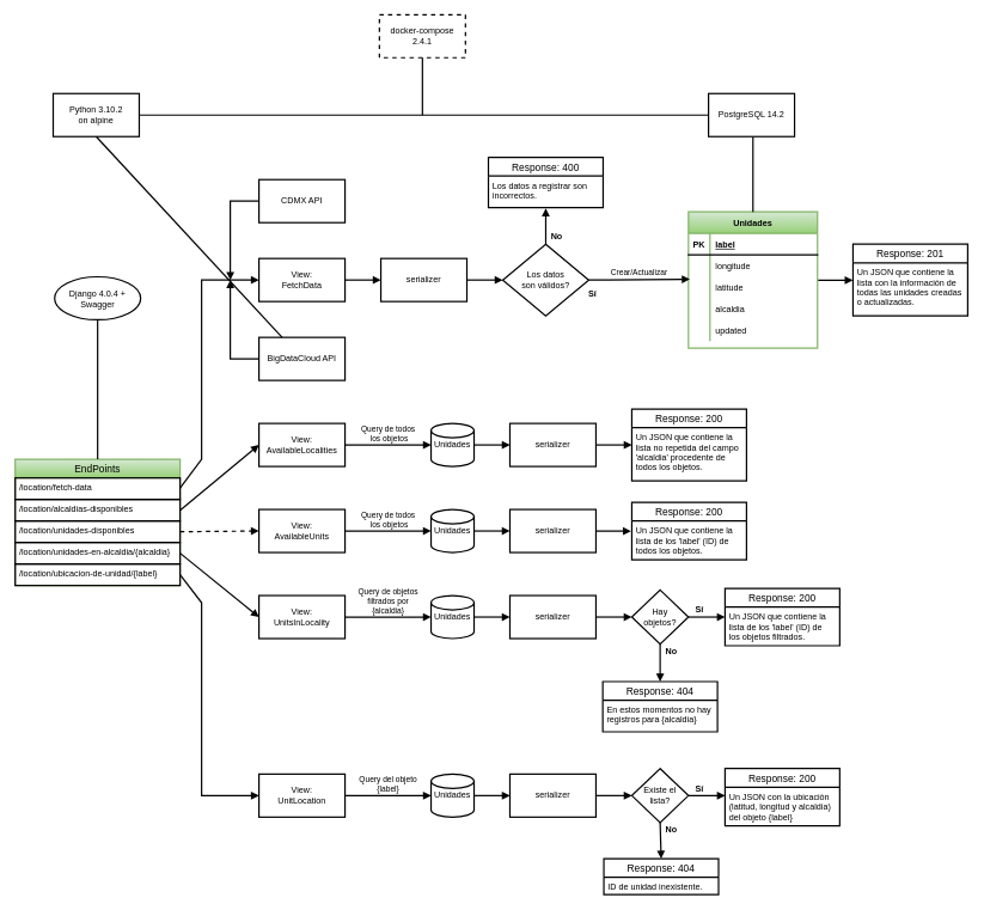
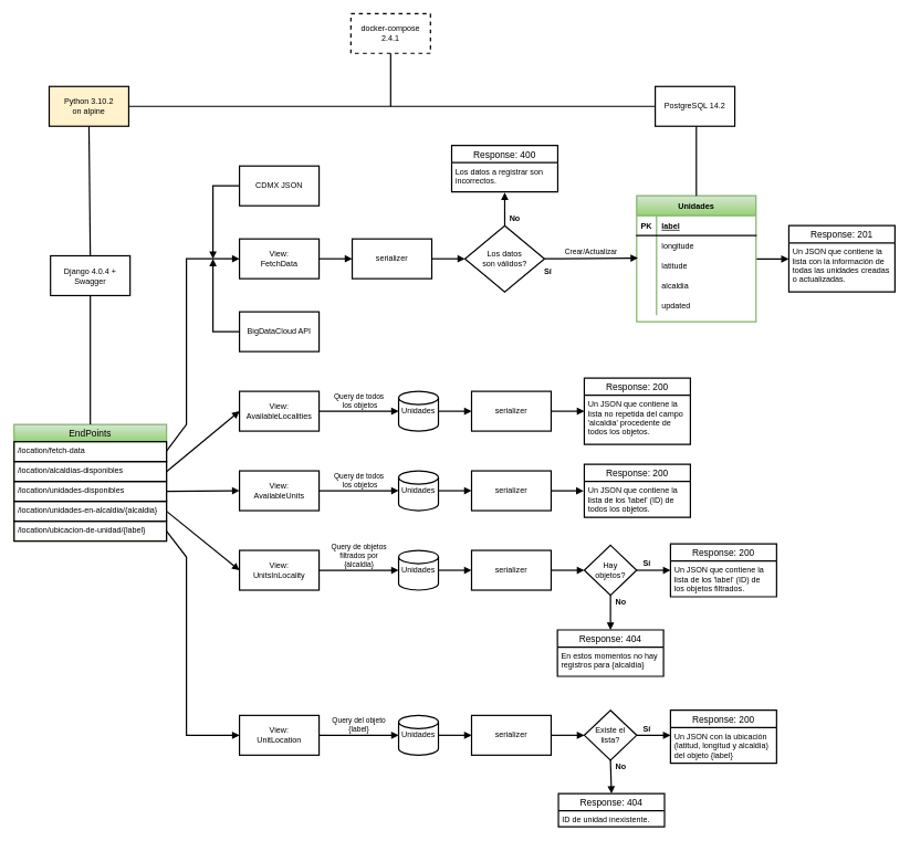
- <mxCell id="19" value="Python 3.10.2&lt;br&gt;on alpine" style="rounded=0;whiteSpace=wrap;html=1;strokeWidth=2;" vertex="1" parent="1"><mxGeometry x="73" y="130" width="120" height="60" as="geometry" /></mxCell>
+ <mxCell id="19" value="Python 3.10.2&lt;br&gt;on alpine" style="rounded=0;whiteSpace=wrap;html=1;strokeWidth=2;fillColor=#fff2cc;" vertex="1" parent="1"><mxGeometry x="73" y="130" width="120" height="60" as="geometry" /></mxCell>
- <mxCell id="29" value="CDMX API" style="rounded=0;whiteSpace=wrap;html=1;strokeColor=default;strokeWidth=2;" vertex="1" parent="1"><mxGeometry x="360" y="250" width="120" height="60" as="geometry" /></mxCell>
+ <mxCell id="29" value="CDMX JSON" style="rounded=0;whiteSpace=wrap;html=1;strokeColor=default;strokeWidth=2;" vertex="1" parent="1"><mxGeometry x="360" y="250" width="120" height="60" as="geometry" /></mxCell>
- <mxCell id="89" value="" style="endArrow=none;endFill=0;html=1;exitX=0.5;exitY=1;exitDx=0;exitDy=0;rounded=0;strokeColor=default;fillColor=none;strokeWidth=2;" edge="1" parent="1" source="19" target="30"><mxGeometry width="160" relative="1" as="geometry"><mxPoint x="430" y="320" as="sourcePoint" /><mxPoint x="430" y="370" as="targetPoint" /></mxGeometry></mxCell>
+ <mxCell id="89" value="" style="endArrow=none;endFill=0;html=1;exitX=0.5;exitY=1;exitDx=0;exitDy=0;rounded=0;strokeColor=default;fillColor=none;strokeWidth=2;entryX=0.5;entryY=0;entryDx=0;entryDy=0;" edge="1" parent="1" source="19" target="20"><mxGeometry width="160" relative="1" as="geometry"><mxPoint x="430" y="320" as="sourcePoint" /><mxPoint x="430" y="370" as="targetPoint" /></mxGeometry></mxCell>
- <mxCell id="20" value="Django 4.0.4 + Swagger" style="ellipse;whiteSpace=wrap;html=1;strokeWidth=2;" vertex="1" parent="1"><mxGeometry x="75" y="385.5" width="120" height="60" as="geometry" /></mxCell>
+ <mxCell id="20" value="Django 4.0.4 + Swagger" style="rounded=0;whiteSpace=wrap;html=1;strokeWidth=2;" vertex="1" parent="1"><mxGeometry x="75" y="385.5" width="120" height="60" as="geometry" /></mxCell>
- <mxCell id="93" value="" style="endArrow=block;endFill=1;html=1;rounded=0;strokeColor=default;fillColor=none;strokeWidth=2;exitX=1;exitY=0.5;exitDx=0;exitDy=0;entryX=0;entryY=0.5;entryDx=0;entryDy=0;dashed=1;" edge="1" parent="1" source="25" target="38"><mxGeometry width="160" relative="1" as="geometry"><mxPoint x="270" y="710" as="sourcePoint" /><mxPoint x="320" y="710" as="targetPoint" /></mxGeometry></mxCell>
+ <mxCell id="93" value="" style="endArrow=block;endFill=1;html=1;rounded=0;strokeColor=default;fillColor=none;strokeWidth=2;exitX=1;exitY=0.5;exitDx=0;exitDy=0;entryX=0;entryY=0.5;entryDx=0;entryDy=0;" edge="1" parent="1" source="25" target="38"><mxGeometry width="160" relative="1" as="geometry"><mxPoint x="270" y="710" as="sourcePoint" /><mxPoint x="320" y="710" as="targetPoint" /></mxGeometry></mxCell>
